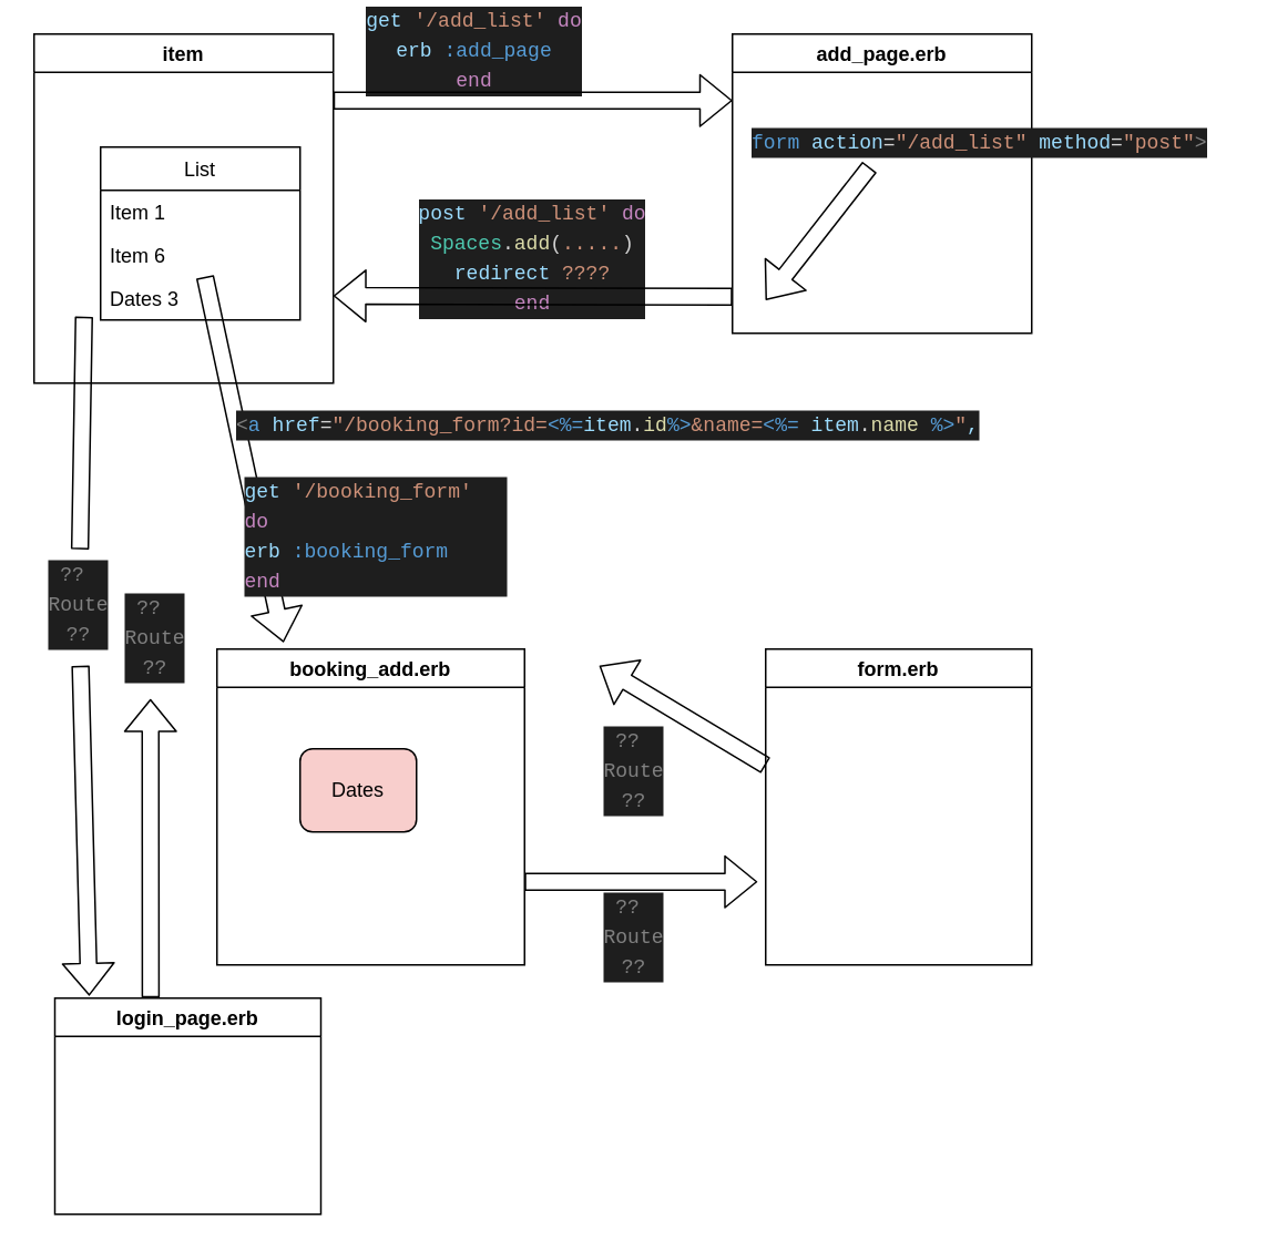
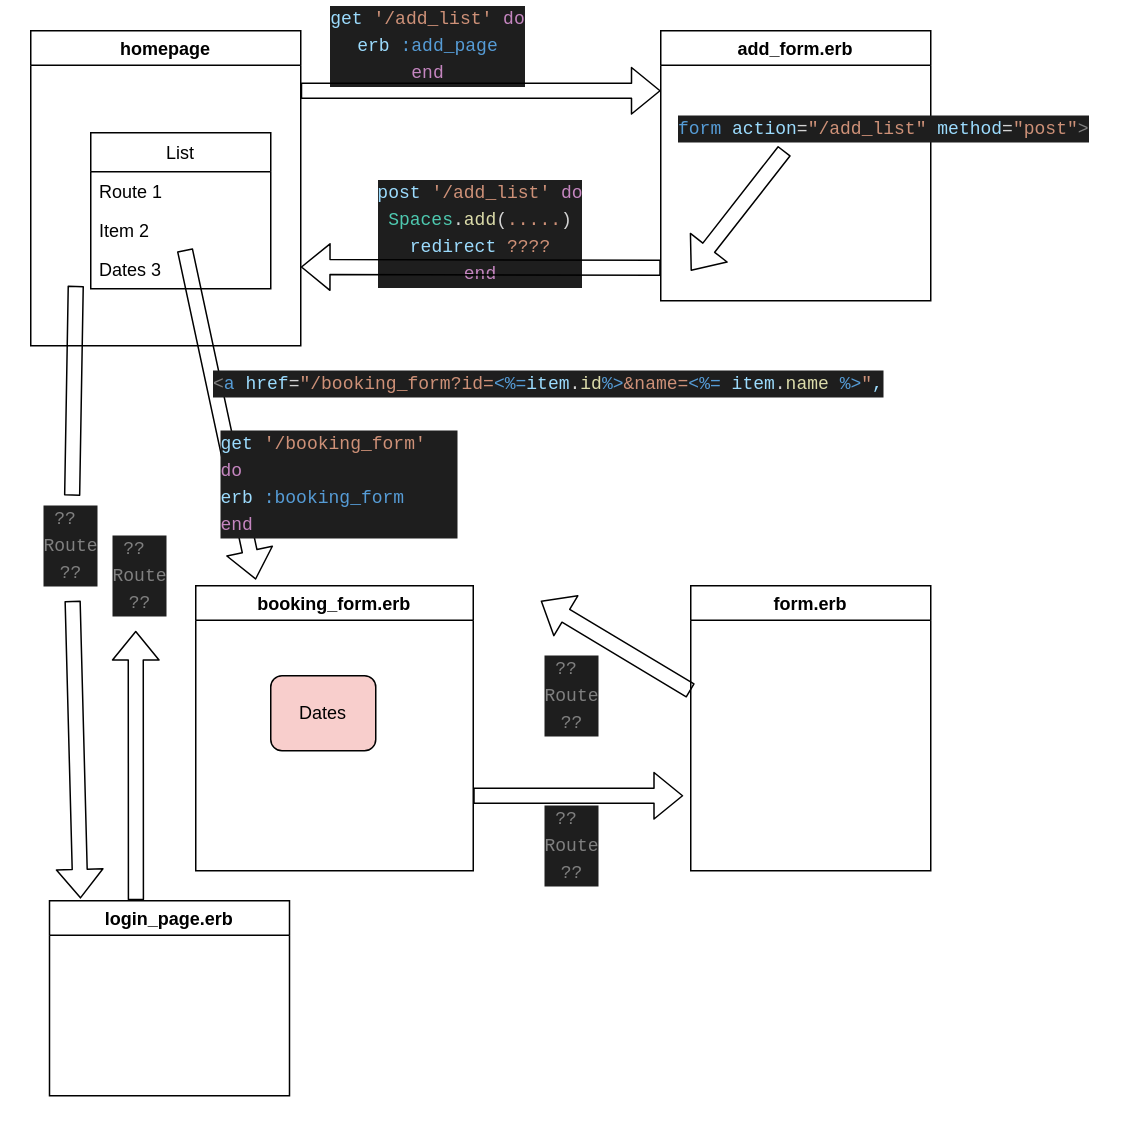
- <mxCell id="4" value="item" style="swimlane;" vertex="1" parent="1"><mxGeometry x="20" y="20" width="180" height="210" as="geometry" /></mxCell>
+ <mxCell id="4" value="homepage" style="swimlane;" vertex="1" parent="1"><mxGeometry x="20" y="20" width="180" height="210" as="geometry" /></mxCell>
- <mxCell id="10" value="add_page.erb" style="swimlane;startSize=23;" vertex="1" parent="1"><mxGeometry x="440" y="20" width="180" height="180" as="geometry" /></mxCell>
+ <mxCell id="10" value="add_form.erb" style="swimlane;startSize=23;" vertex="1" parent="1"><mxGeometry x="440" y="20" width="180" height="180" as="geometry" /></mxCell>
- <mxCell id="6" value="Item 1" style="text;strokeColor=none;fillColor=none;align=left;verticalAlign=top;spacingLeft=4;spacingRight=4;overflow=hidden;rotatable=0;points=[[0,0.5],[1,0.5]];portConstraint=eastwest;" vertex="1" parent="5"><mxGeometry y="26" width="120" height="26" as="geometry" /></mxCell>
+ <mxCell id="6" value="Route 1" style="text;strokeColor=none;fillColor=none;align=left;verticalAlign=top;spacingLeft=4;spacingRight=4;overflow=hidden;rotatable=0;points=[[0,0.5],[1,0.5]];portConstraint=eastwest;" vertex="1" parent="5"><mxGeometry y="26" width="120" height="26" as="geometry" /></mxCell>
- <mxCell id="7" value="Item 6" style="text;strokeColor=none;fillColor=none;align=left;verticalAlign=top;spacingLeft=4;spacingRight=4;overflow=hidden;rotatable=0;points=[[0,0.5],[1,0.5]];portConstraint=eastwest;" vertex="1" parent="5"><mxGeometry y="52" width="120" height="26" as="geometry" /></mxCell>
+ <mxCell id="7" value="Item 2" style="text;strokeColor=none;fillColor=none;align=left;verticalAlign=top;spacingLeft=4;spacingRight=4;overflow=hidden;rotatable=0;points=[[0,0.5],[1,0.5]];portConstraint=eastwest;" vertex="1" parent="5"><mxGeometry y="52" width="120" height="26" as="geometry" /></mxCell>
- <mxCell id="12" value="booking_add.erb" style="swimlane;" vertex="1" parent="1"><mxGeometry x="130" y="390" width="185" height="190" as="geometry" /></mxCell>
+ <mxCell id="12" value="booking_form.erb" style="swimlane;" vertex="1" parent="1"><mxGeometry x="130" y="390" width="185" height="190" as="geometry" /></mxCell>
